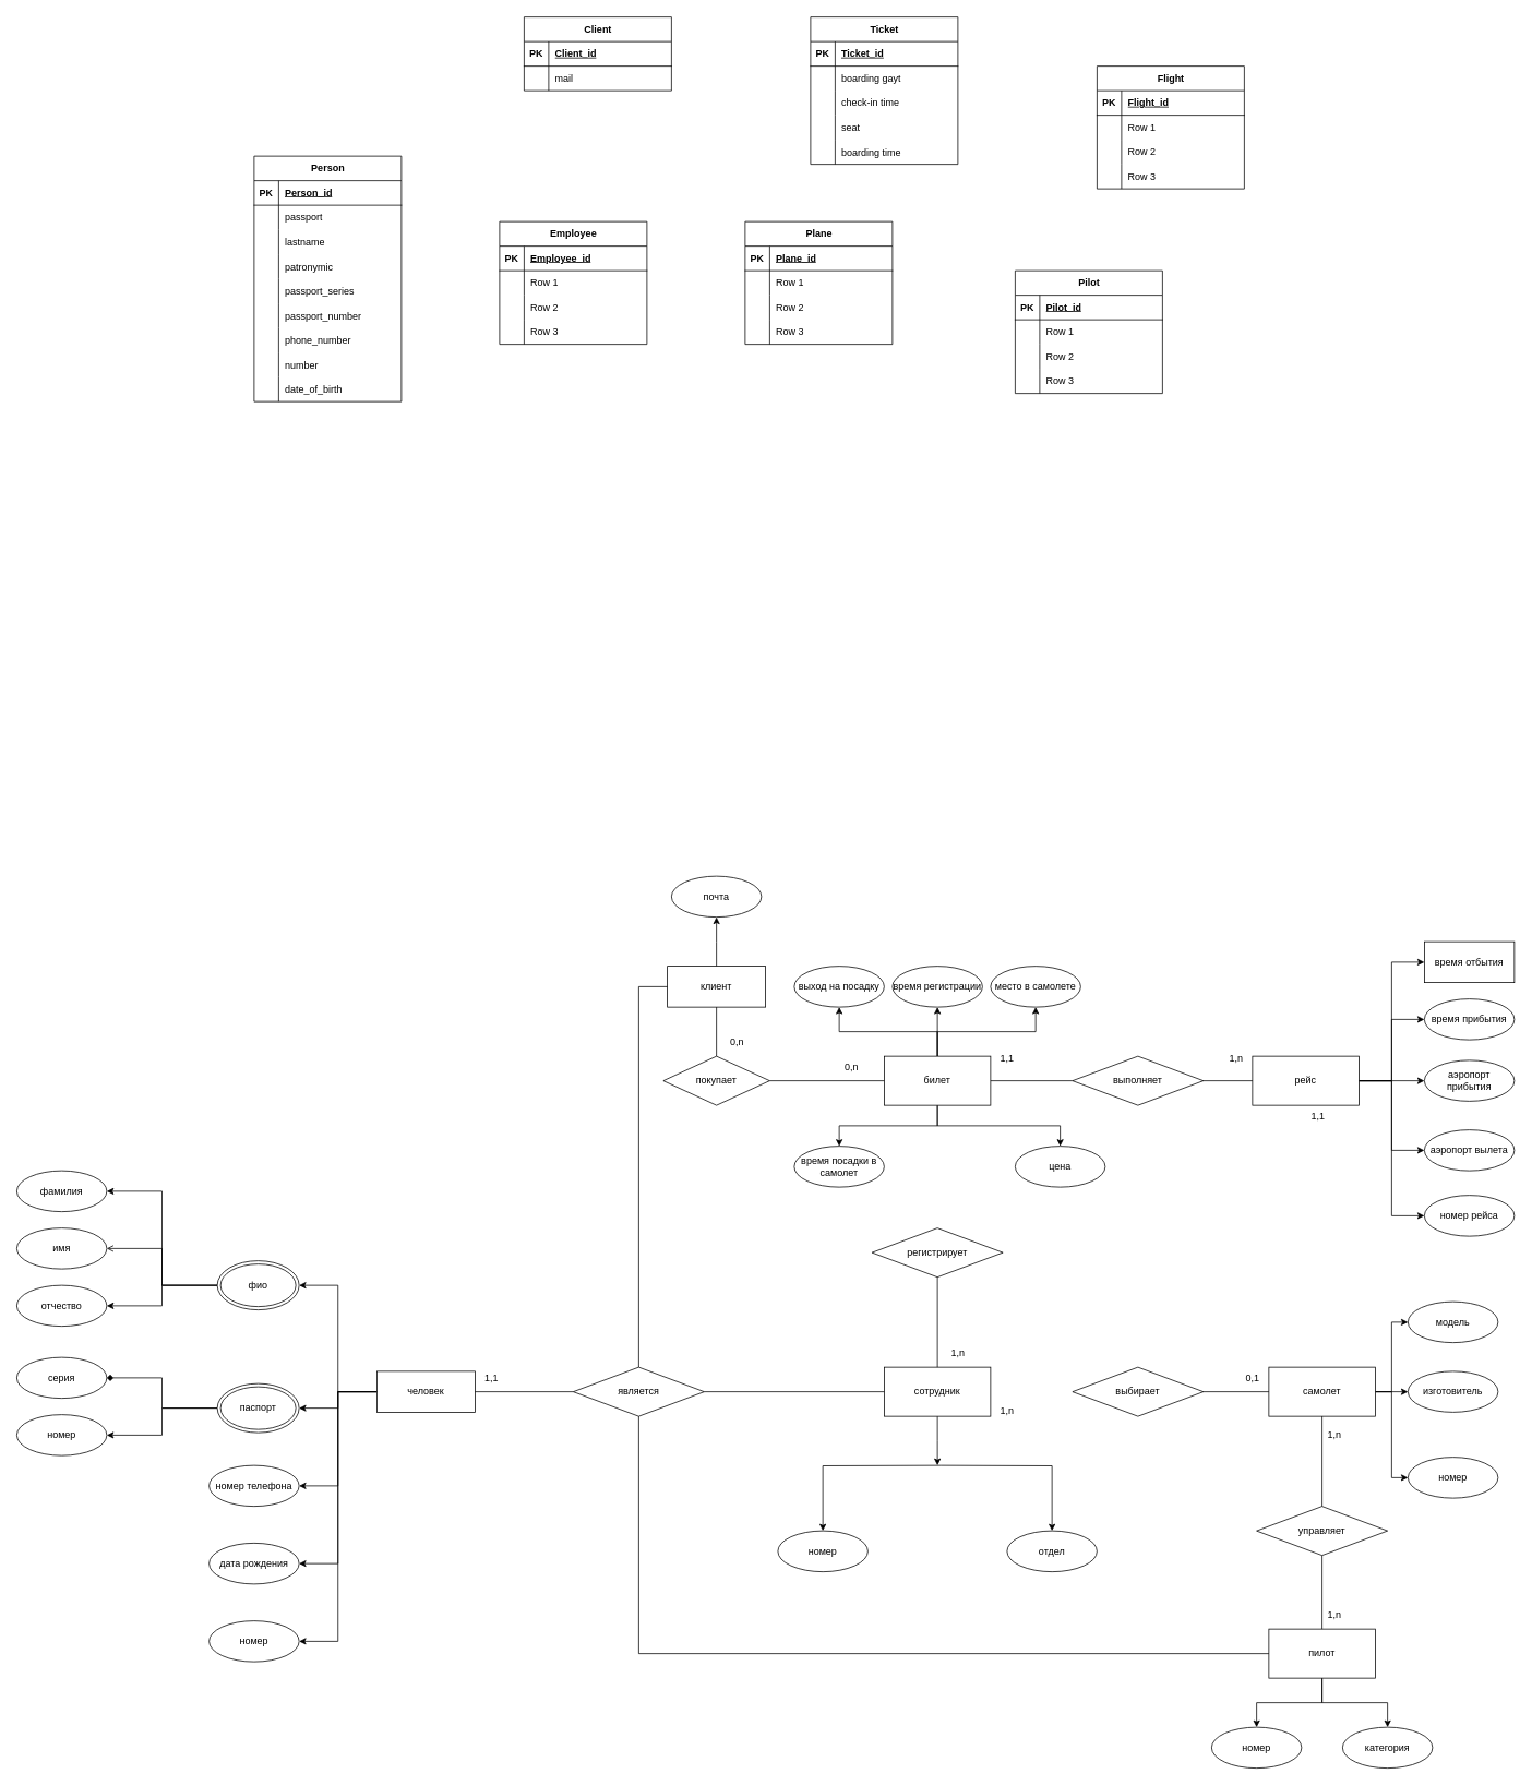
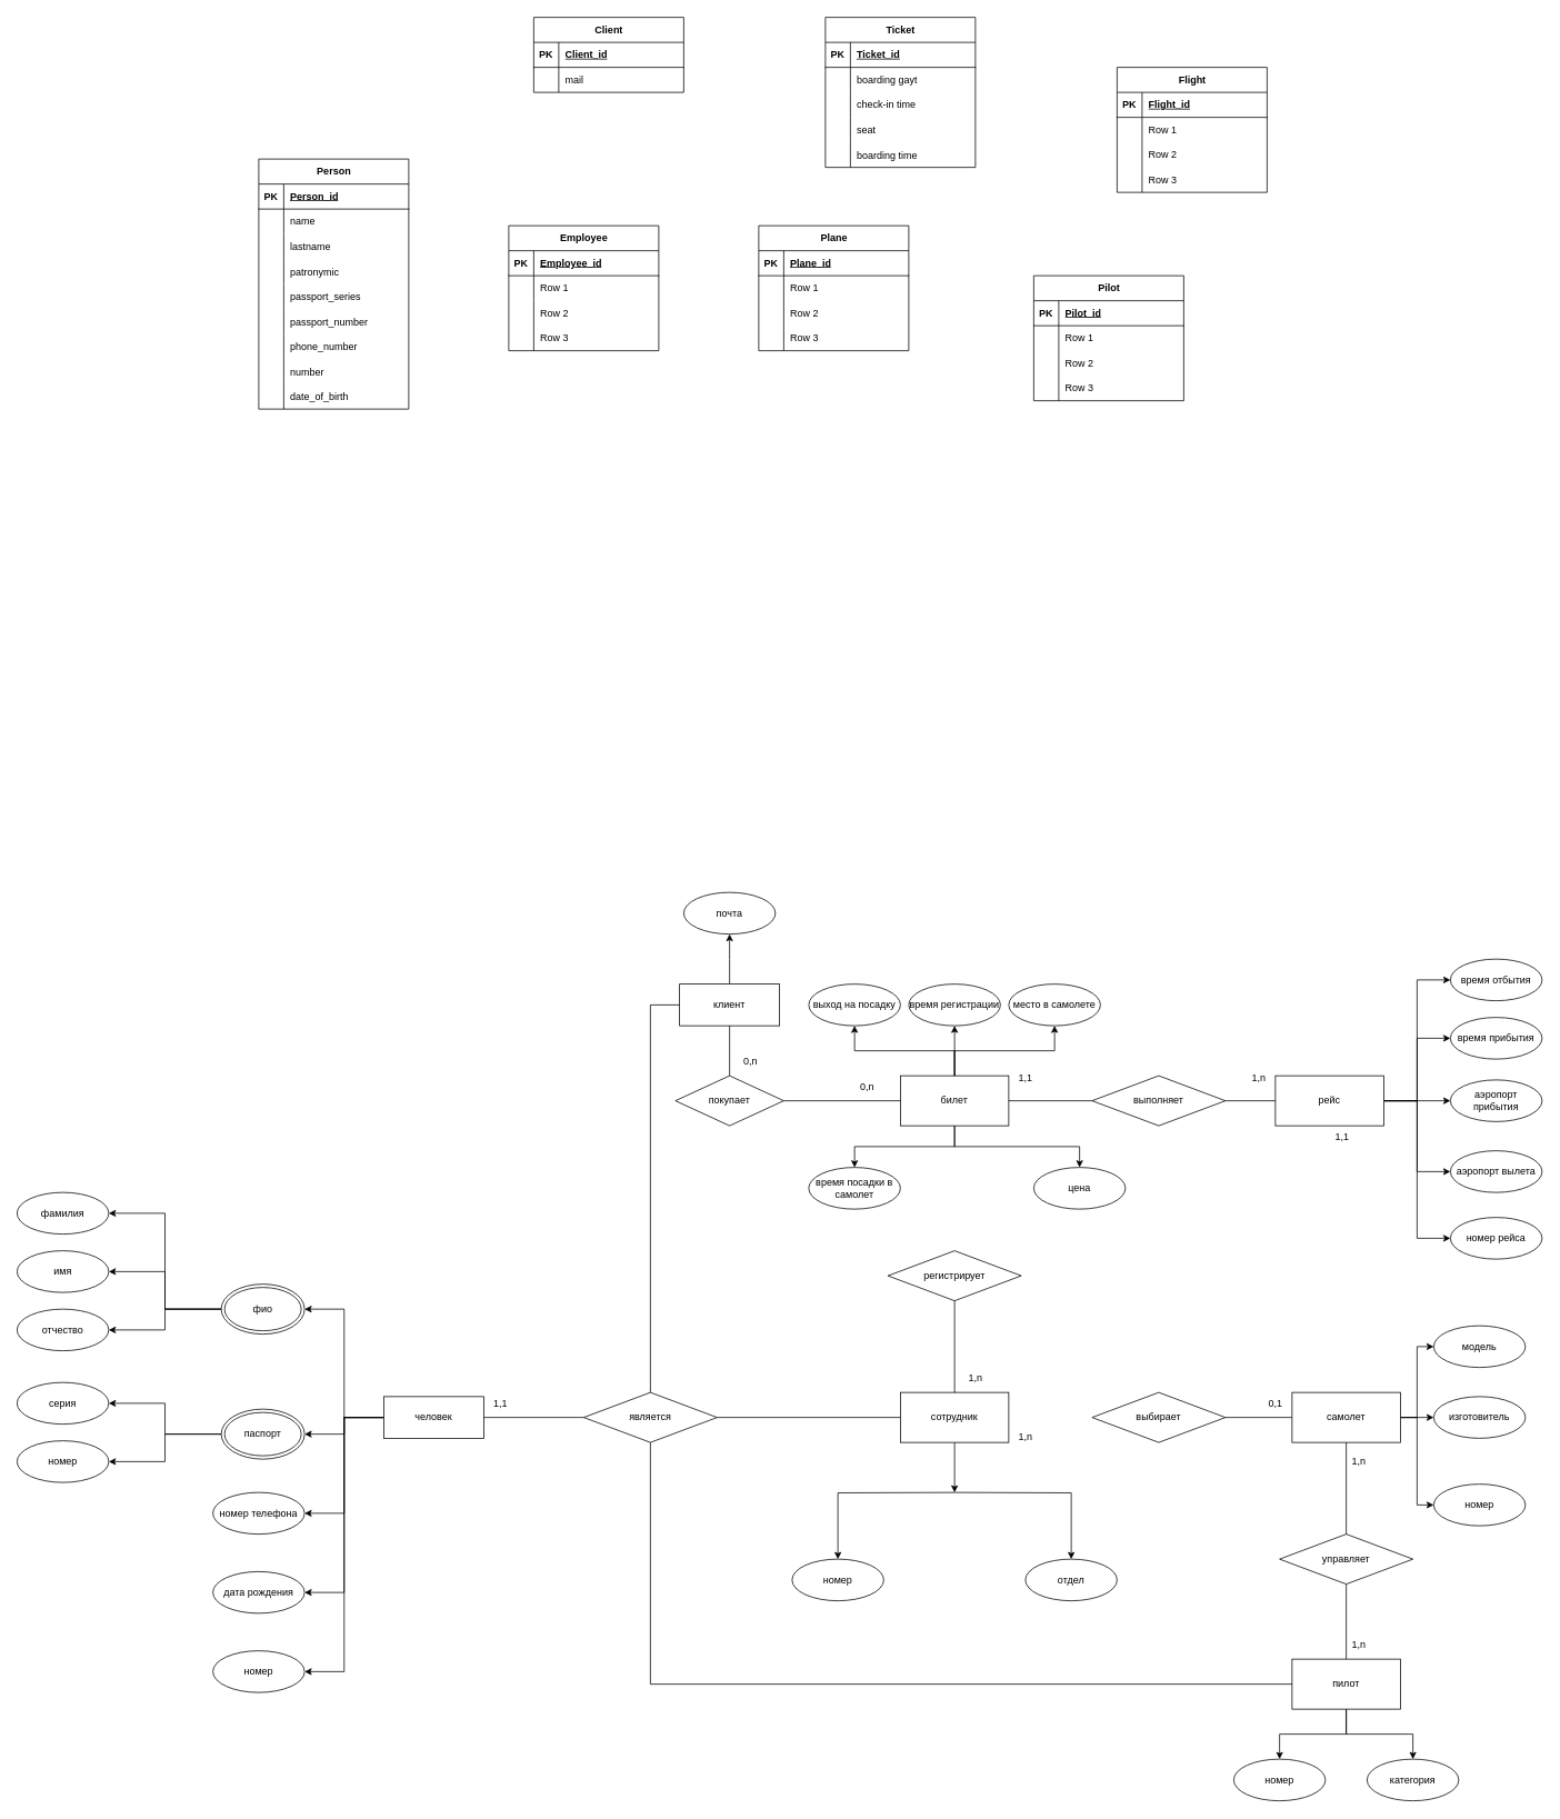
- <mxCell id="100" value="passport" style="shape=partialRectangle;connectable=0;fillColor=none;top=0;left=0;bottom=0;right=0;align=left;spacingLeft=6;overflow=hidden;whiteSpace=wrap;html=1;" parent="98" vertex="1"><mxGeometry x="30" width="150" height="30" as="geometry"><mxRectangle width="150" height="30" as="alternateBounds" /></mxGeometry></mxCell>
+ <mxCell id="100" value="name" style="shape=partialRectangle;connectable=0;fillColor=none;top=0;left=0;bottom=0;right=0;align=left;spacingLeft=6;overflow=hidden;whiteSpace=wrap;html=1;" parent="98" vertex="1"><mxGeometry x="30" width="150" height="30" as="geometry"><mxRectangle width="150" height="30" as="alternateBounds" /></mxGeometry></mxCell>
- <mxCell id="27" value="время отбытия" style="whiteSpace=wrap;html=1;rounded=0;" parent="1" vertex="1"><mxGeometry x="1740" y="1150" width="110" height="50" as="geometry" /></mxCell>
+ <mxCell id="27" value="время отбытия" style="ellipse;whiteSpace=wrap;html=1;" parent="1" vertex="1"><mxGeometry x="1740" y="1150" width="110" height="50" as="geometry" /></mxCell>
- <mxCell id="71" style="edgeStyle=orthogonalEdgeStyle;rounded=0;orthogonalLoop=1;jettySize=auto;html=1;entryX=1;entryY=0.5;entryDx=0;entryDy=0;endArrow=open;" parent="1" source="73" target="79" edge="1"><mxGeometry relative="1" as="geometry" /></mxCell>
+ <mxCell id="71" style="edgeStyle=orthogonalEdgeStyle;rounded=0;orthogonalLoop=1;jettySize=auto;html=1;entryX=1;entryY=0.5;entryDx=0;entryDy=0;" parent="1" source="73" target="79" edge="1"><mxGeometry relative="1" as="geometry" /></mxCell>
- <mxCell id="74" style="edgeStyle=orthogonalEdgeStyle;rounded=0;orthogonalLoop=1;jettySize=auto;html=1;entryX=1;entryY=0.5;entryDx=0;entryDy=0;endArrow=diamond;" parent="1" source="76" target="81" edge="1"><mxGeometry relative="1" as="geometry" /></mxCell>
+ <mxCell id="74" style="edgeStyle=orthogonalEdgeStyle;rounded=0;orthogonalLoop=1;jettySize=auto;html=1;entryX=1;entryY=0.5;entryDx=0;entryDy=0;" parent="1" source="76" target="81" edge="1"><mxGeometry relative="1" as="geometry" /></mxCell>
